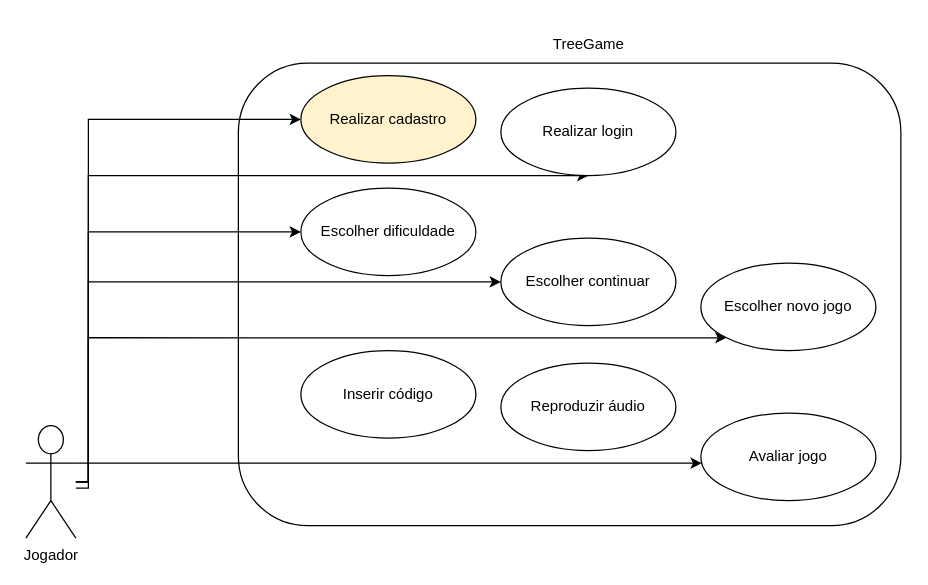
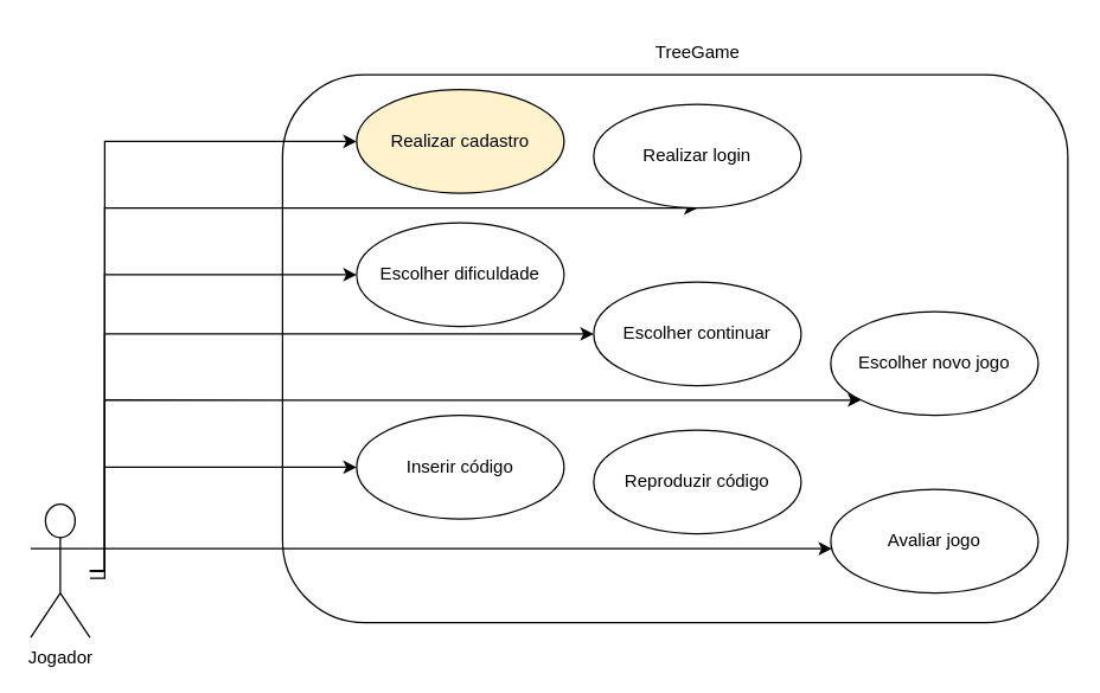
+ <mxCell id="9" style="edgeStyle=orthogonalEdgeStyle;rounded=0;orthogonalLoop=1;jettySize=auto;html=1;" edge="1" parent="1" source="10" target="17"><mxGeometry relative="1" as="geometry"><Array as="points"><mxPoint x="70" y="385" /><mxPoint x="70" y="315" /></Array></mxGeometry></mxCell>
- <mxCell id="18" value="Reproduzir áudio" style="ellipse;whiteSpace=wrap;html=1;" vertex="1" parent="1"><mxGeometry x="400" y="290" width="140" height="70" as="geometry" /></mxCell>
+ <mxCell id="18" value="Reproduzir código" style="ellipse;whiteSpace=wrap;html=1;" vertex="1" parent="1"><mxGeometry x="400" y="290" width="140" height="70" as="geometry" /></mxCell>
